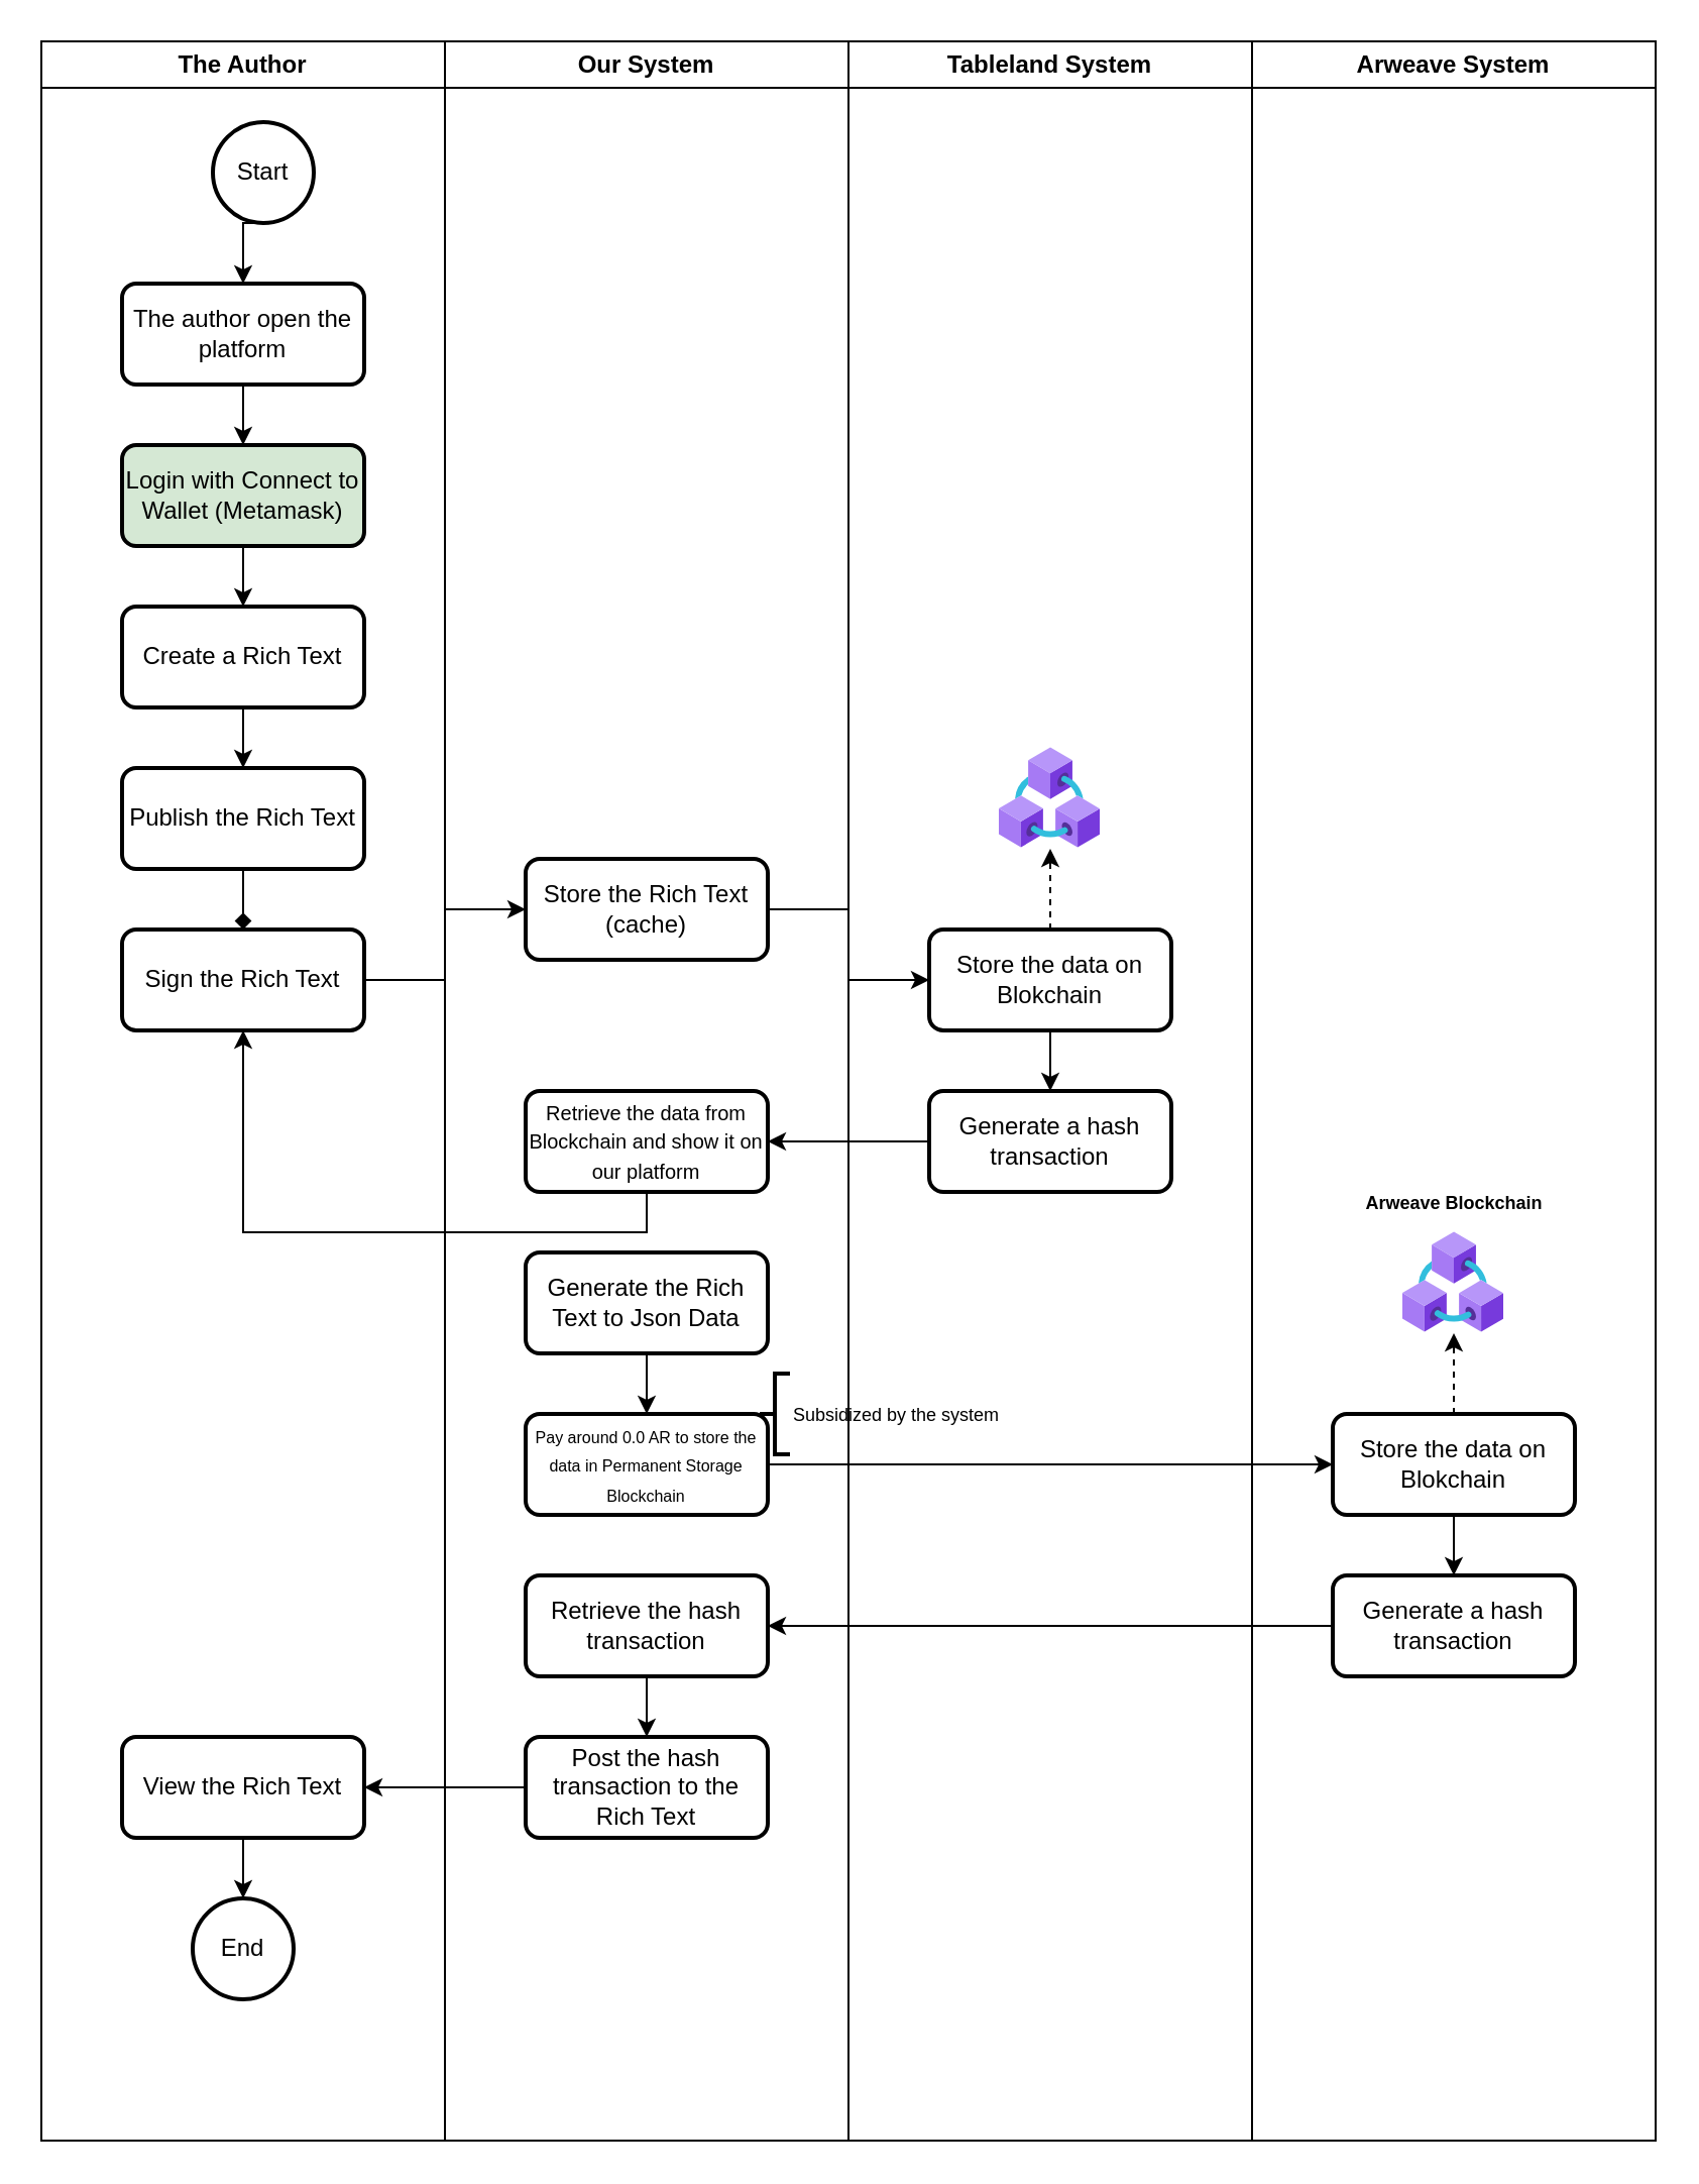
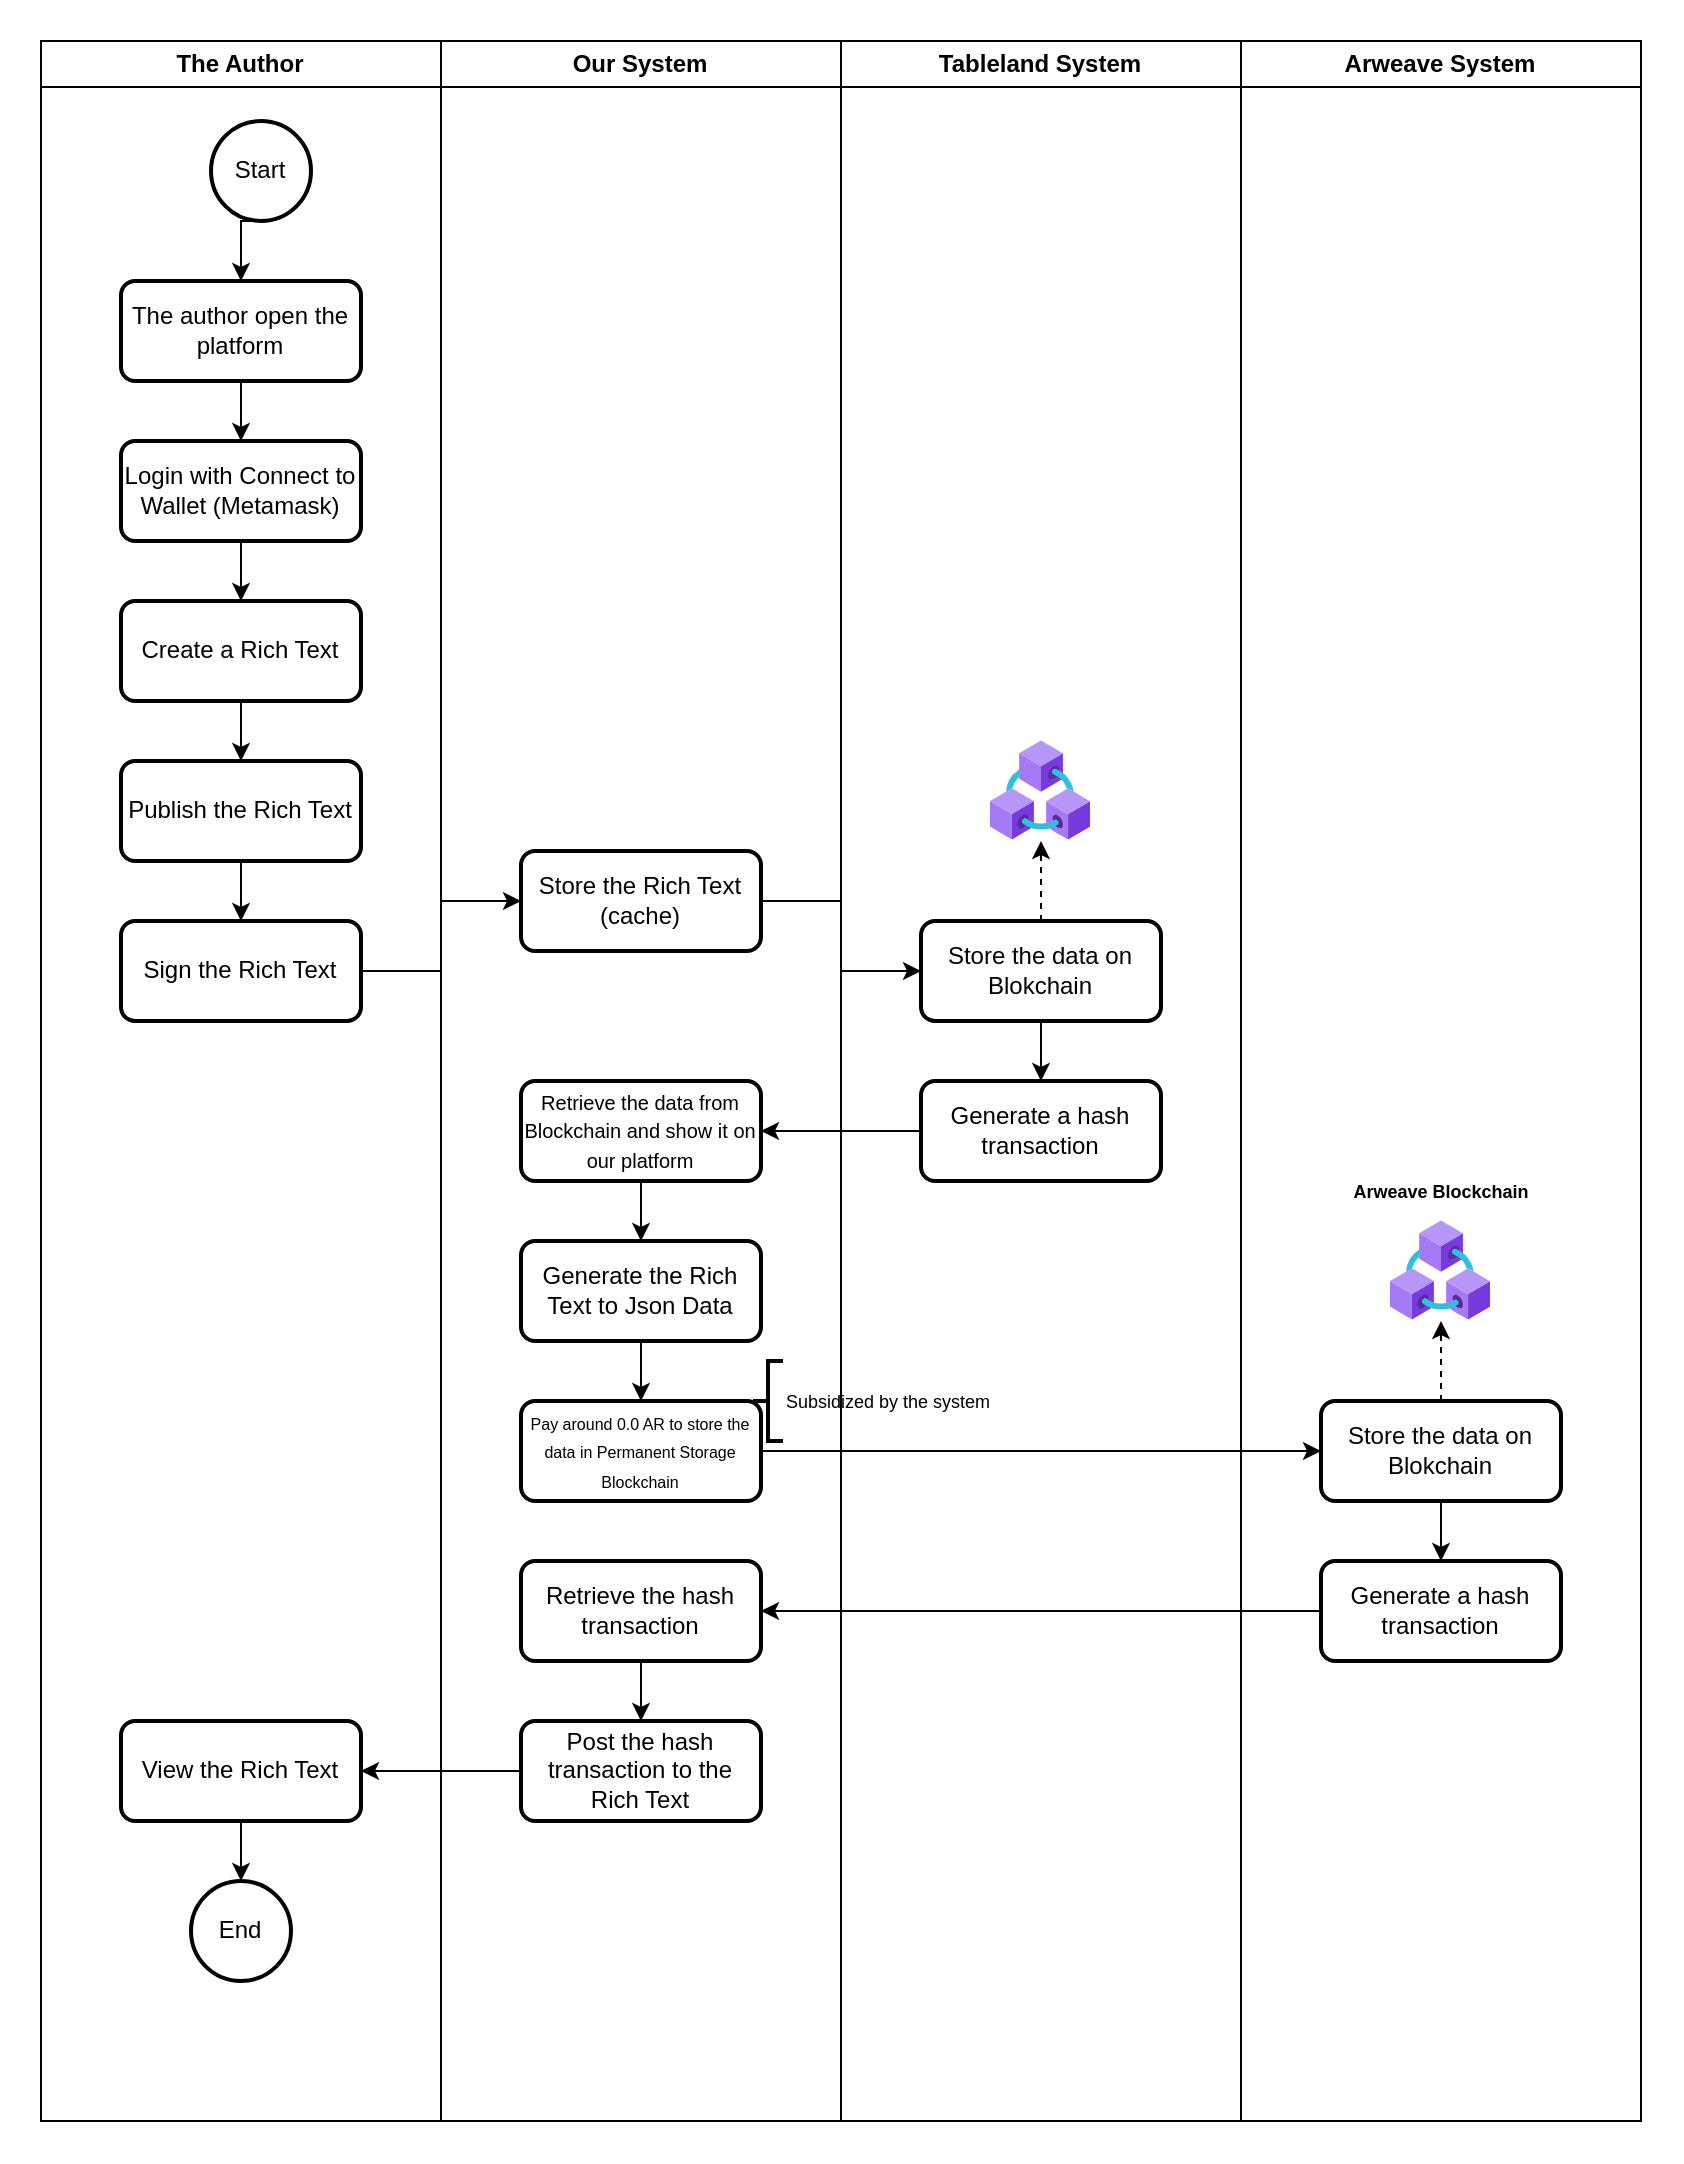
- <mxCell id="8" value="Login with Connect to Wallet (Metamask)" style="rounded=1;whiteSpace=wrap;html=1;absoluteArcSize=1;arcSize=14;strokeWidth=2;fillColor=#d5e8d4;" parent="2" vertex="1"><mxGeometry x="40" y="200" width="120" height="50" as="geometry" /></mxCell>
+ <mxCell id="8" value="Login with Connect to Wallet (Metamask)" style="rounded=1;whiteSpace=wrap;html=1;absoluteArcSize=1;arcSize=14;strokeWidth=2;" parent="2" vertex="1"><mxGeometry x="40" y="200" width="120" height="50" as="geometry" /></mxCell>
- <mxCell id="11" style="edgeStyle=orthogonalEdgeStyle;rounded=0;orthogonalLoop=1;jettySize=auto;html=1;exitX=0.5;exitY=1;exitDx=0;exitDy=0;entryX=0.5;entryY=0;entryDx=0;entryDy=0;endArrow=diamond;" parent="2" source="12" target="13" edge="1"><mxGeometry relative="1" as="geometry" /></mxCell>
+ <mxCell id="11" style="edgeStyle=orthogonalEdgeStyle;rounded=0;orthogonalLoop=1;jettySize=auto;html=1;exitX=0.5;exitY=1;exitDx=0;exitDy=0;entryX=0.5;entryY=0;entryDx=0;entryDy=0;" parent="2" source="12" target="13" edge="1"><mxGeometry relative="1" as="geometry" /></mxCell>
- <mxCell id="19" style="edgeStyle=orthogonalEdgeStyle;rounded=0;orthogonalLoop=1;jettySize=auto;html=1;exitX=0.5;exitY=1;exitDx=0;exitDy=0;" parent="17" source="20" target="13" edge="1"><mxGeometry relative="1" as="geometry" /></mxCell>
+ <mxCell id="19" style="edgeStyle=orthogonalEdgeStyle;rounded=0;orthogonalLoop=1;jettySize=auto;html=1;exitX=0.5;exitY=1;exitDx=0;exitDy=0;entryX=0.5;entryY=0;entryDx=0;entryDy=0;" parent="17" source="20" target="22" edge="1"><mxGeometry relative="1" as="geometry" /></mxCell>
